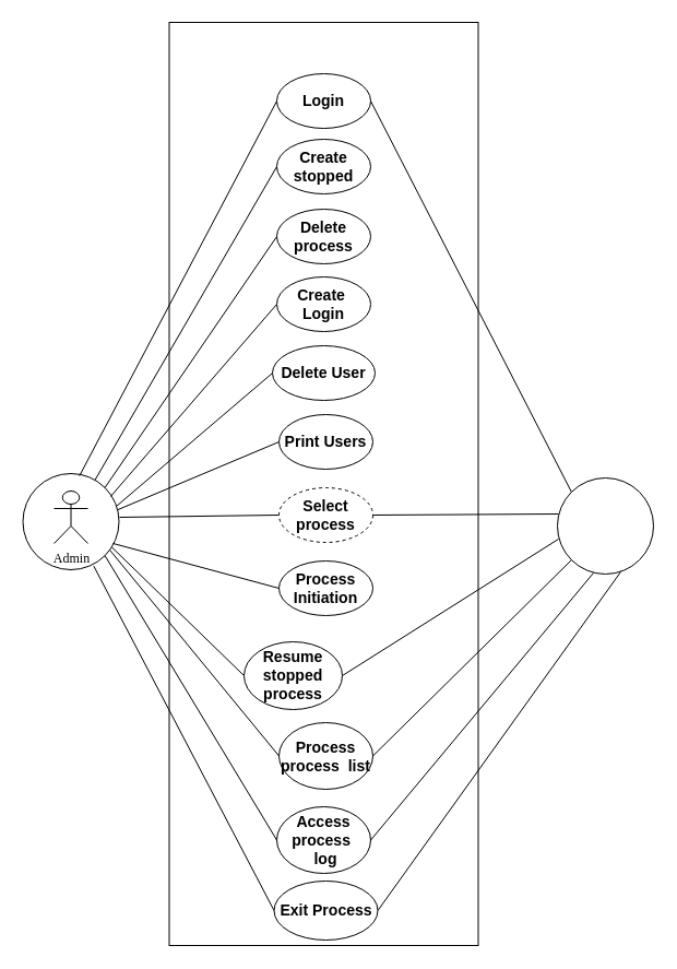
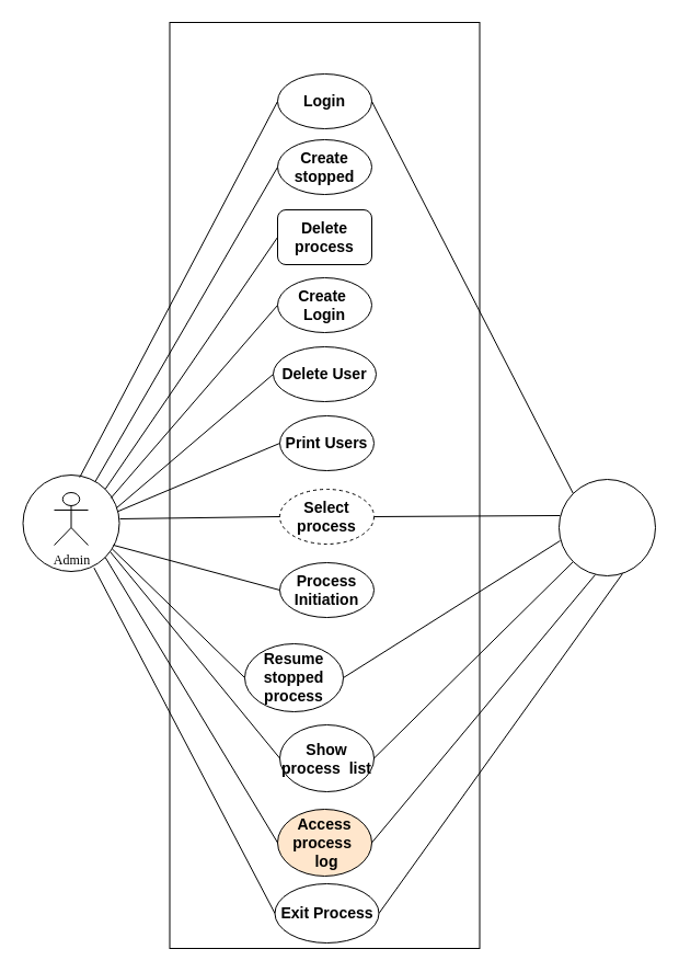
- <mxCell id="7" value="&lt;h3&gt;Delete process&lt;/h3&gt;" style="ellipse;whiteSpace=wrap;html=1;" parent="1" vertex="1"><mxGeometry x="253" y="191" width="86" height="50" as="geometry" /></mxCell>
+ <mxCell id="7" value="&lt;h3&gt;Delete process&lt;/h3&gt;" style="whiteSpace=wrap;html=1;rounded=1;" parent="1" vertex="1"><mxGeometry x="253" y="191" width="86" height="50" as="geometry" /></mxCell>
- <mxCell id="13" value="&lt;h3&gt;Process process&amp;nbsp; list&lt;/h3&gt;" style="ellipse;whiteSpace=wrap;html=1;" parent="1" vertex="1"><mxGeometry x="255" y="661" width="86" height="61" as="geometry" /></mxCell>
+ <mxCell id="13" value="&lt;h3&gt;Show process&amp;nbsp; list&lt;/h3&gt;" style="ellipse;whiteSpace=wrap;html=1;" parent="1" vertex="1"><mxGeometry x="255" y="661" width="86" height="61" as="geometry" /></mxCell>
- <mxCell id="14" value="&lt;h3&gt;Access process&amp;nbsp; &amp;nbsp;log&lt;/h3&gt;" style="ellipse;whiteSpace=wrap;html=1;" parent="1" vertex="1"><mxGeometry x="253" y="738" width="86" height="61" as="geometry" /></mxCell>
+ <mxCell id="14" value="&lt;h3&gt;Access process&amp;nbsp; &amp;nbsp;log&lt;/h3&gt;" style="ellipse;whiteSpace=wrap;html=1;fillColor=#ffe6cc;" parent="1" vertex="1"><mxGeometry x="253" y="738" width="86" height="61" as="geometry" /></mxCell>
